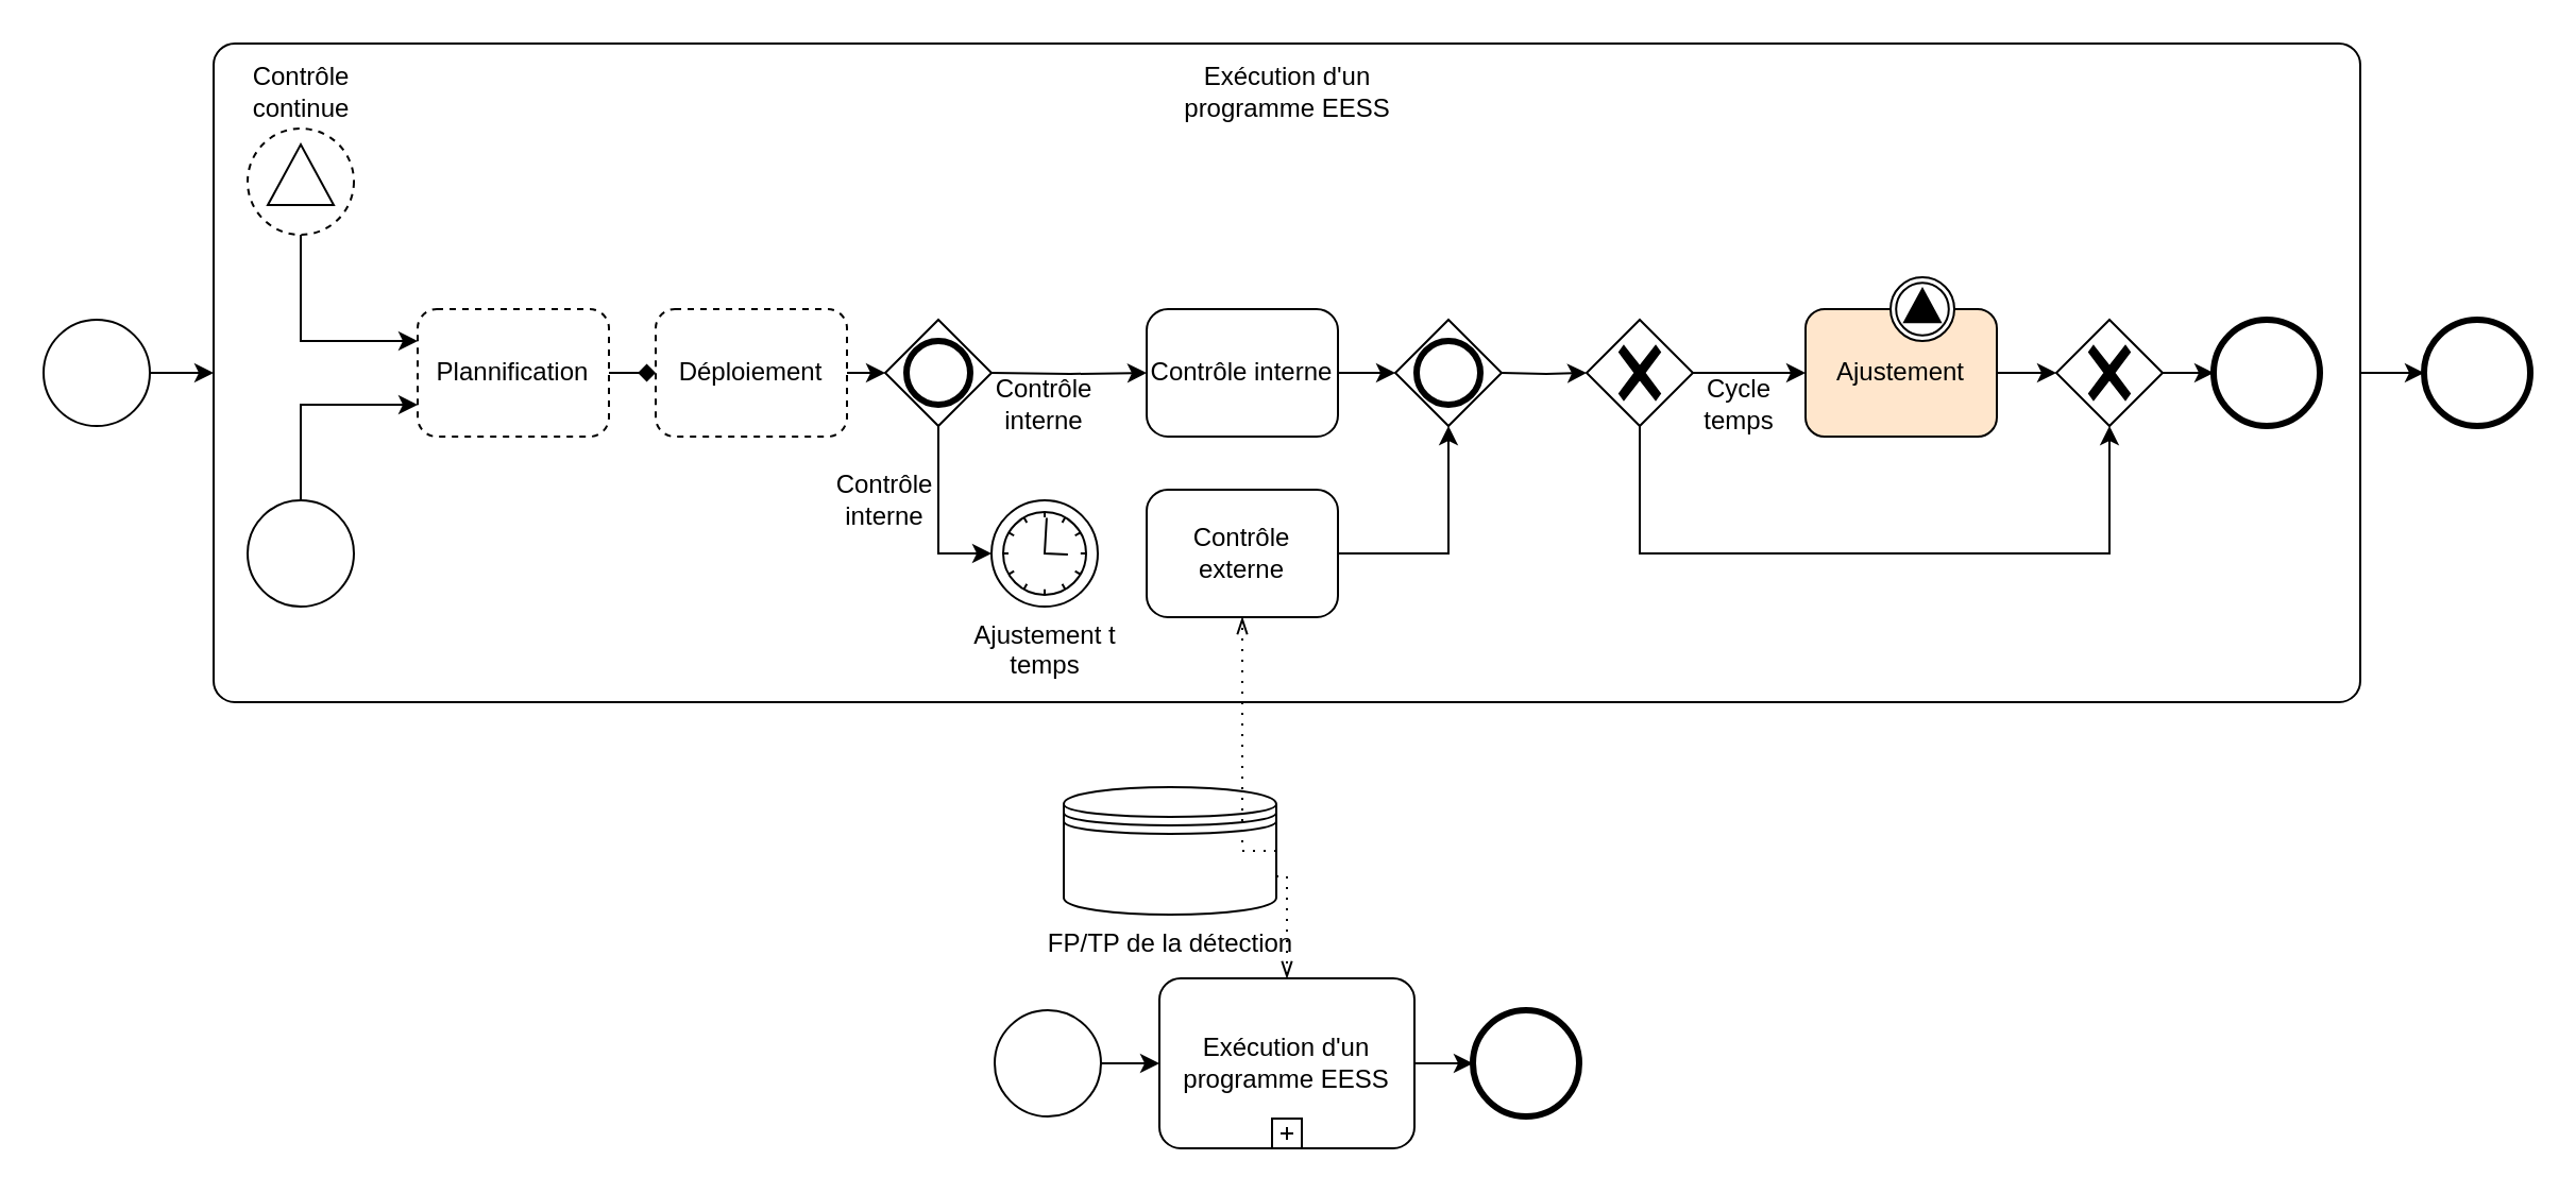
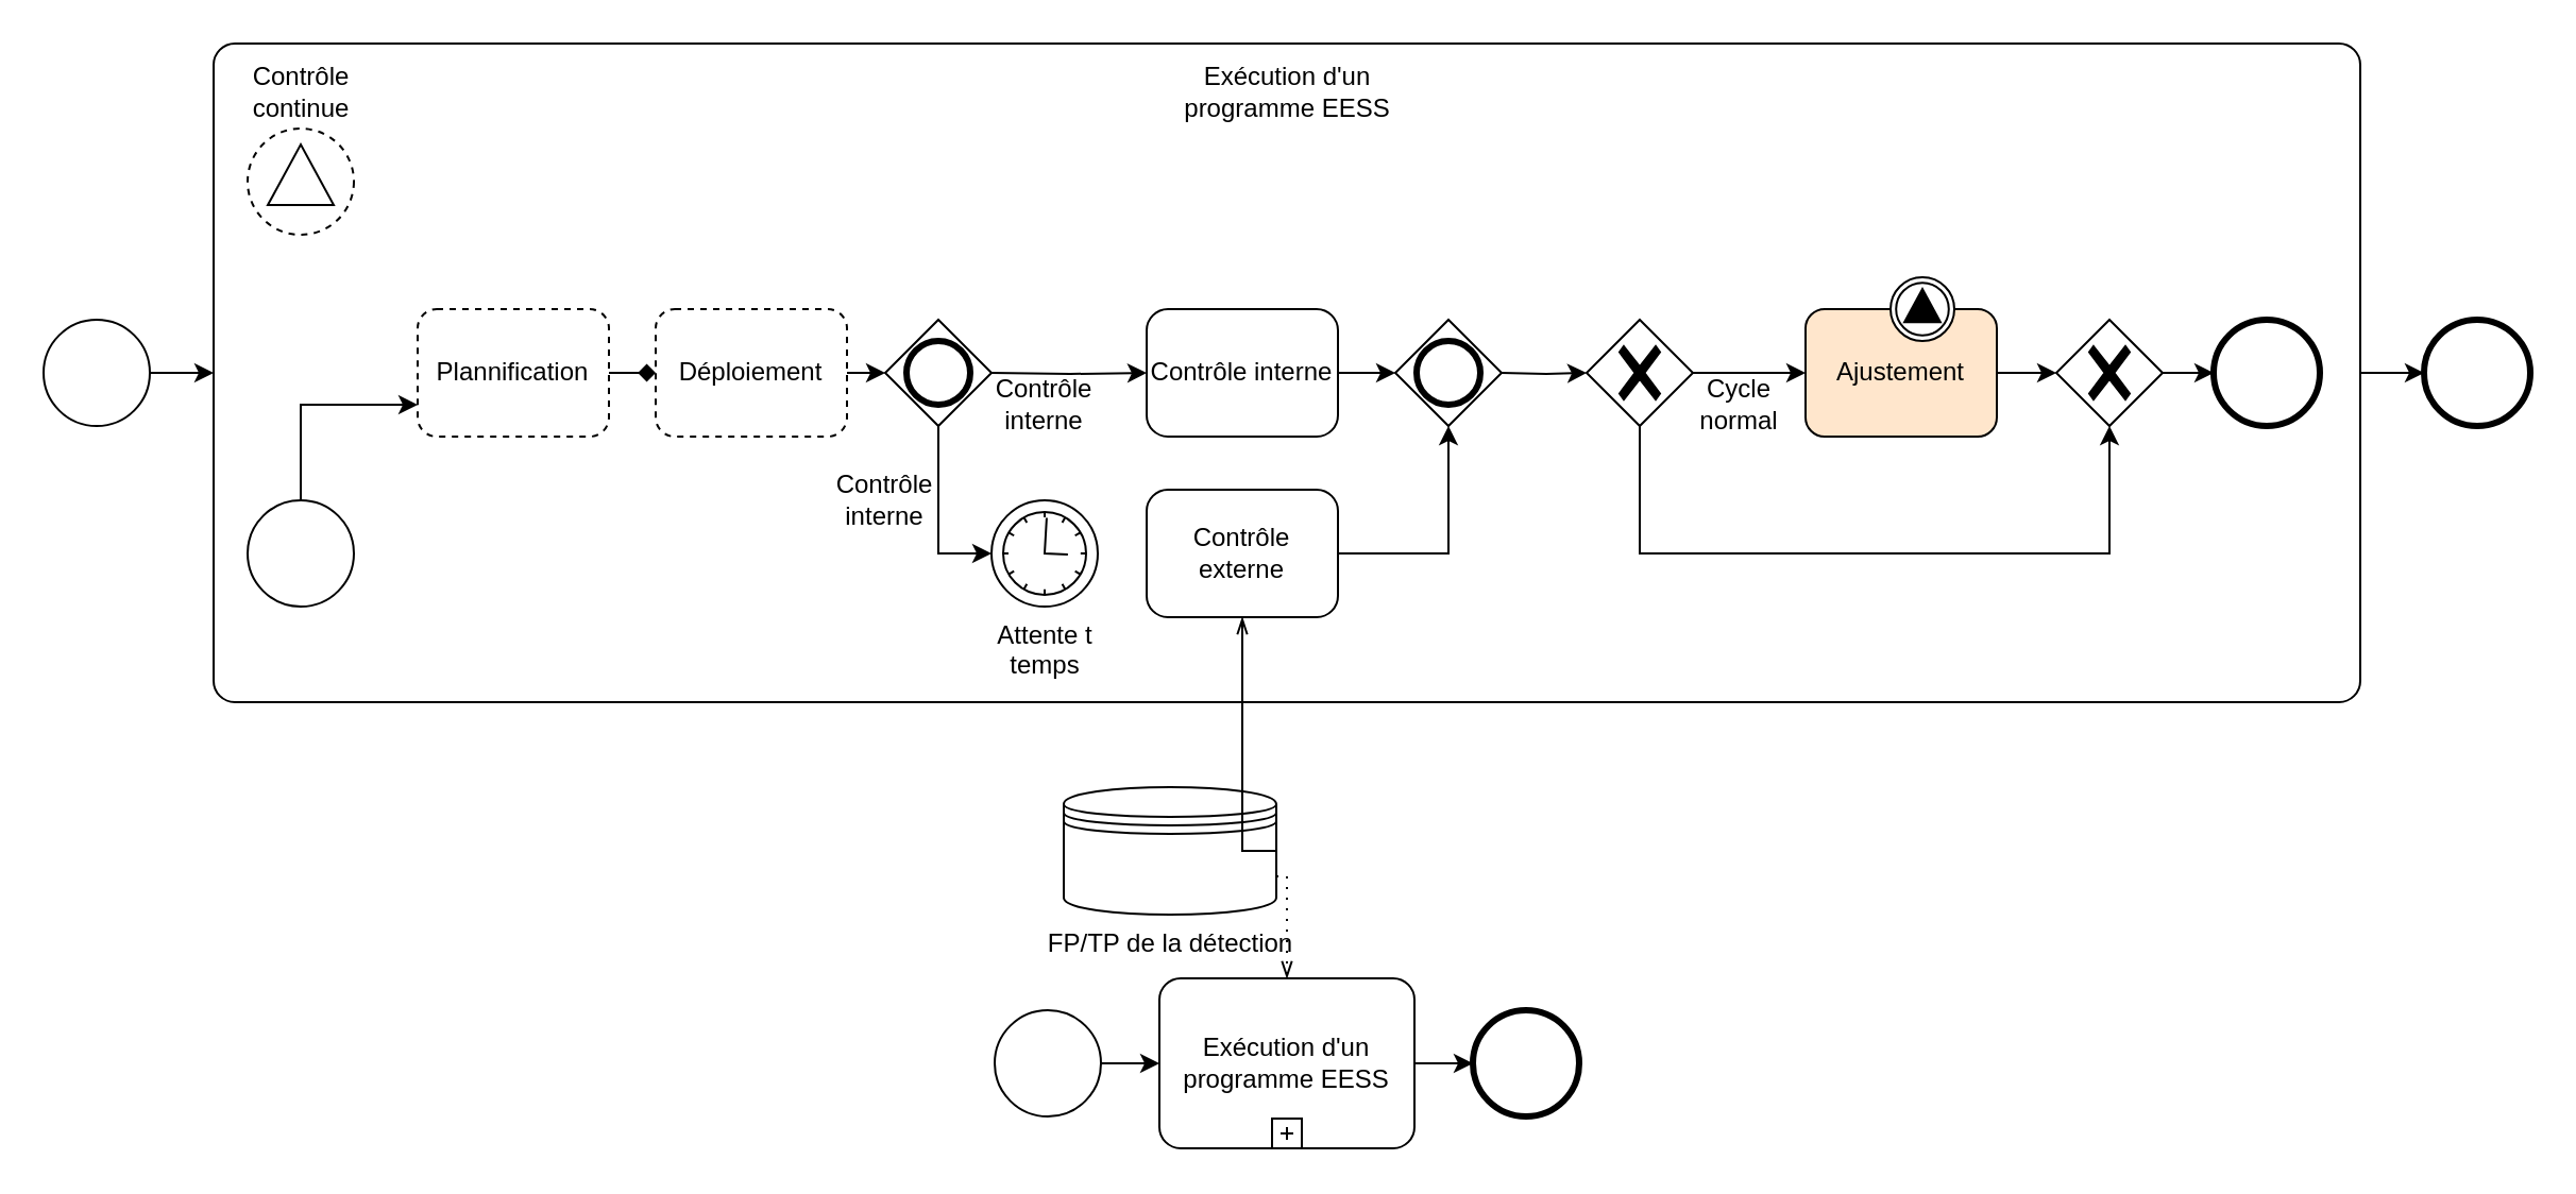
- <mxCell id="36" style="edgeStyle=orthogonalEdgeStyle;rounded=0;orthogonalLoop=1;jettySize=auto;html=1;exitX=0.5;exitY=1;exitDx=0;exitDy=0;exitPerimeter=0;entryX=0;entryY=0.25;entryDx=0;entryDy=0;" edge="1" parent="1" source="35" target="18"><mxGeometry relative="1" as="geometry" /></mxCell>
- <mxCell id="38" value="Cycle temps" style="text;html=1;strokeColor=none;fillColor=none;align=center;verticalAlign=middle;whiteSpace=wrap;rounded=0;" vertex="1" parent="1"><mxGeometry x="788" y="175" width="60" height="30" as="geometry" /></mxCell>
+ <mxCell id="38" value="Cycle normal" style="text;html=1;strokeColor=none;fillColor=none;align=center;verticalAlign=middle;whiteSpace=wrap;rounded=0;" vertex="1" parent="1"><mxGeometry x="788" y="175" width="60" height="30" as="geometry" /></mxCell>
- <mxCell id="28" value="Ajustement t&lt;br&gt;temps" style="points=[[0.145,0.145,0],[0.5,0,0],[0.855,0.145,0],[1,0.5,0],[0.855,0.855,0],[0.5,1,0],[0.145,0.855,0],[0,0.5,0]];shape=mxgraph.bpmn.event;html=1;verticalLabelPosition=bottom;labelBackgroundColor=#ffffff;verticalAlign=top;align=center;perimeter=ellipsePerimeter;outlineConnect=0;aspect=fixed;outline=standard;symbol=timer;" vertex="1" parent="1"><mxGeometry x="466" y="235" width="50" height="50" as="geometry" /></mxCell>
+ <mxCell id="28" value="Attente t&lt;br&gt;temps" style="points=[[0.145,0.145,0],[0.5,0,0],[0.855,0.145,0],[1,0.5,0],[0.855,0.855,0],[0.5,1,0],[0.145,0.855,0],[0,0.5,0]];shape=mxgraph.bpmn.event;html=1;verticalLabelPosition=bottom;labelBackgroundColor=#ffffff;verticalAlign=top;align=center;perimeter=ellipsePerimeter;outlineConnect=0;aspect=fixed;outline=standard;symbol=timer;" vertex="1" parent="1"><mxGeometry x="466" y="235" width="50" height="50" as="geometry" /></mxCell>
- <mxCell id="5" value="" style="edgeStyle=elbowEdgeStyle;fontSize=12;html=1;endFill=0;startFill=0;endSize=6;startSize=6;dashed=1;dashPattern=1 4;endArrow=openThin;startArrow=none;rounded=0;exitX=1;exitY=0.5;exitDx=0;exitDy=0;entryX=0.5;entryY=1;entryDx=0;entryDy=0;entryPerimeter=0;" edge="1" parent="1" source="4" target="26"><mxGeometry width="160" relative="1" as="geometry"><mxPoint x="620" y="130" as="sourcePoint" /><mxPoint x="780" y="130" as="targetPoint" /><Array as="points"><mxPoint x="584" y="390" /><mxPoint x="590" y="370" /></Array></mxGeometry></mxCell>
+ <mxCell id="5" value="" style="edgeStyle=elbowEdgeStyle;fontSize=12;html=1;endFill=0;startFill=0;endSize=6;startSize=6;dashed=0;dashPattern=1 4;endArrow=openThin;startArrow=none;rounded=0;exitX=1;exitY=0.5;exitDx=0;exitDy=0;entryX=0.5;entryY=1;entryDx=0;entryDy=0;entryPerimeter=0;" edge="1" parent="1" source="4" target="26"><mxGeometry width="160" relative="1" as="geometry"><mxPoint x="620" y="130" as="sourcePoint" /><mxPoint x="780" y="130" as="targetPoint" /><Array as="points"><mxPoint x="584" y="390" /><mxPoint x="590" y="370" /></Array></mxGeometry></mxCell>
